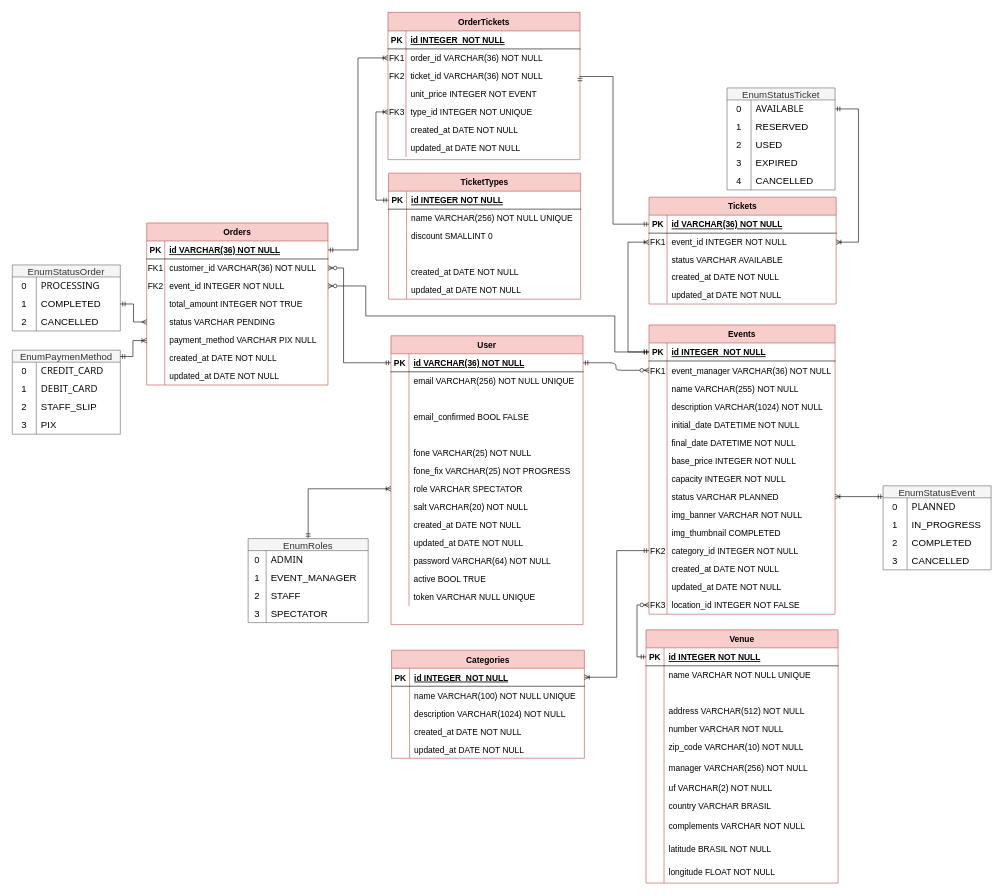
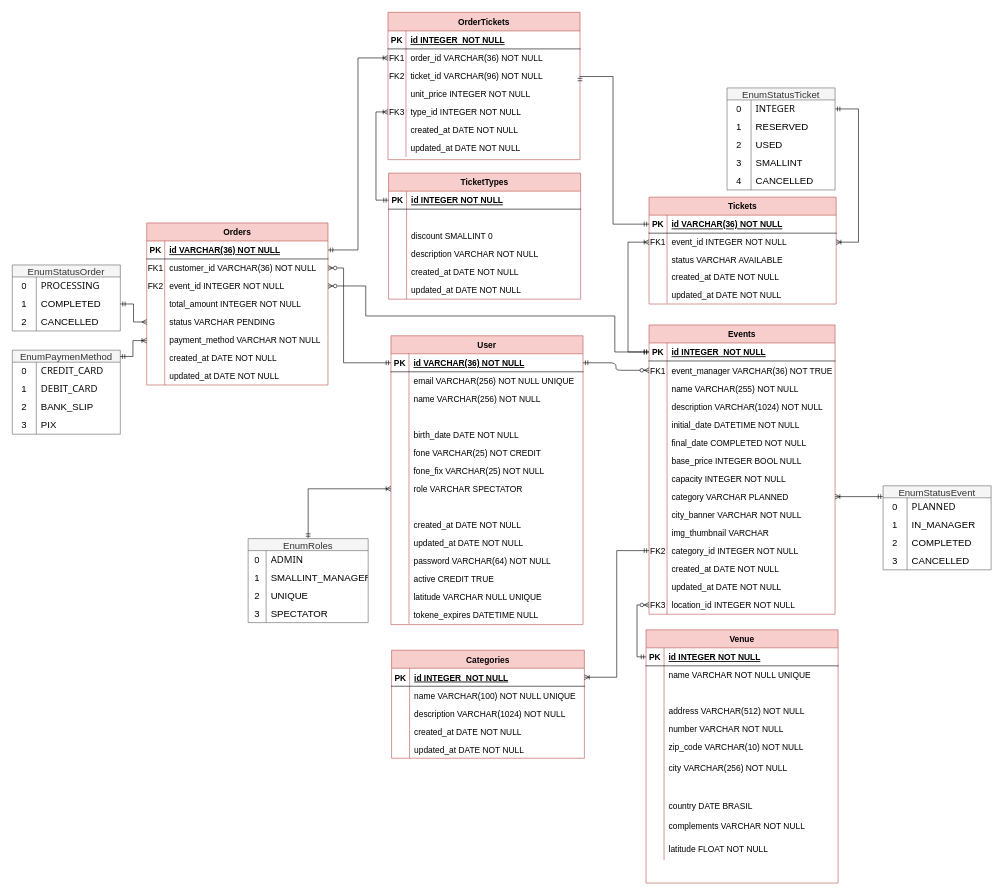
- <mxCell id="137" value="ticket_id VARCHAR(36) NOT NULL" style="shape=partialRectangle;overflow=hidden;connectable=0;fillColor=none;top=0;left=0;bottom=0;right=0;align=left;spacingLeft=6;fontSize=14;" parent="135" vertex="1"><mxGeometry x="30" width="290" height="30" as="geometry"><mxRectangle width="290" height="30" as="alternateBounds" /></mxGeometry></mxCell>
+ <mxCell id="137" value="ticket_id VARCHAR(96) NOT NULL" style="shape=partialRectangle;overflow=hidden;connectable=0;fillColor=none;top=0;left=0;bottom=0;right=0;align=left;spacingLeft=6;fontSize=14;" parent="135" vertex="1"><mxGeometry x="30" width="290" height="30" as="geometry"><mxRectangle width="290" height="30" as="alternateBounds" /></mxGeometry></mxCell>
- <mxCell id="140" value="unit_price INTEGER NOT EVENT" style="shape=partialRectangle;overflow=hidden;connectable=0;fillColor=none;top=0;left=0;bottom=0;right=0;align=left;spacingLeft=6;fontSize=14;" parent="138" vertex="1"><mxGeometry x="30" width="290" height="30" as="geometry"><mxRectangle width="290" height="30" as="alternateBounds" /></mxGeometry></mxCell>
+ <mxCell id="140" value="unit_price INTEGER NOT NULL" style="shape=partialRectangle;overflow=hidden;connectable=0;fillColor=none;top=0;left=0;bottom=0;right=0;align=left;spacingLeft=6;fontSize=14;" parent="138" vertex="1"><mxGeometry x="30" width="290" height="30" as="geometry"><mxRectangle width="290" height="30" as="alternateBounds" /></mxGeometry></mxCell>
- <mxCell id="155" value="&lt;span style=&quot;color: rgb(13, 13, 13); font-family: Söhne, ui-sans-serif, system-ui, -apple-system, &amp;quot;Segoe UI&amp;quot;, Roboto, Ubuntu, Cantarell, &amp;quot;Noto Sans&amp;quot;, sans-serif, &amp;quot;Helvetica Neue&amp;quot;, Arial, &amp;quot;Apple Color Emoji&amp;quot;, &amp;quot;Segoe UI Emoji&amp;quot;, &amp;quot;Segoe UI Symbol&amp;quot;, &amp;quot;Noto Color Emoji&amp;quot;; white-space-collapse: preserve; background-color: rgb(255, 255, 255);&quot;&gt;AVAILABLE&lt;/span&gt;" style="shape=partialRectangle;html=1;whiteSpace=wrap;connectable=0;fillColor=none;top=0;left=0;bottom=0;right=0;align=left;spacingLeft=6;overflow=hidden;strokeColor=inherit;fontSize=16;" parent="153" vertex="1"><mxGeometry x="40" width="140" height="30" as="geometry"><mxRectangle width="140" height="30" as="alternateBounds" /></mxGeometry></mxCell>
+ <mxCell id="155" value="&lt;span style=&quot;color: rgb(13, 13, 13); font-family: Söhne, ui-sans-serif, system-ui, -apple-system, &amp;quot;Segoe UI&amp;quot;, Roboto, Ubuntu, Cantarell, &amp;quot;Noto Sans&amp;quot;, sans-serif, &amp;quot;Helvetica Neue&amp;quot;, Arial, &amp;quot;Apple Color Emoji&amp;quot;, &amp;quot;Segoe UI Emoji&amp;quot;, &amp;quot;Segoe UI Symbol&amp;quot;, &amp;quot;Noto Color Emoji&amp;quot;; white-space-collapse: preserve; background-color: rgb(255, 255, 255);&quot;&gt;INTEGER&lt;/span&gt;" style="shape=partialRectangle;html=1;whiteSpace=wrap;connectable=0;fillColor=none;top=0;left=0;bottom=0;right=0;align=left;spacingLeft=6;overflow=hidden;strokeColor=inherit;fontSize=16;" parent="153" vertex="1"><mxGeometry x="40" width="140" height="30" as="geometry"><mxRectangle width="140" height="30" as="alternateBounds" /></mxGeometry></mxCell>
- <mxCell id="143" value="type_id INTEGER NOT UNIQUE" style="shape=partialRectangle;overflow=hidden;connectable=0;fillColor=none;top=0;left=0;bottom=0;right=0;align=left;spacingLeft=6;fontSize=14;" parent="141" vertex="1"><mxGeometry x="30" width="290" height="30" as="geometry"><mxRectangle width="290" height="30" as="alternateBounds" /></mxGeometry></mxCell>
+ <mxCell id="143" value="type_id INTEGER NOT NULL" style="shape=partialRectangle;overflow=hidden;connectable=0;fillColor=none;top=0;left=0;bottom=0;right=0;align=left;spacingLeft=6;fontSize=14;" parent="141" vertex="1"><mxGeometry x="30" width="290" height="30" as="geometry"><mxRectangle width="290" height="30" as="alternateBounds" /></mxGeometry></mxCell>
- <mxCell id="164" value="EXPIRED" style="shape=partialRectangle;html=1;whiteSpace=wrap;connectable=0;fillColor=none;top=0;left=0;bottom=0;right=0;align=left;spacingLeft=6;overflow=hidden;strokeColor=inherit;fontSize=16;" parent="162" vertex="1"><mxGeometry x="40" width="140" height="30" as="geometry"><mxRectangle width="140" height="30" as="alternateBounds" /></mxGeometry></mxCell>
+ <mxCell id="164" value="SMALLINT" style="shape=partialRectangle;html=1;whiteSpace=wrap;connectable=0;fillColor=none;top=0;left=0;bottom=0;right=0;align=left;spacingLeft=6;overflow=hidden;strokeColor=inherit;fontSize=16;" parent="162" vertex="1"><mxGeometry x="40" width="140" height="30" as="geometry"><mxRectangle width="140" height="30" as="alternateBounds" /></mxGeometry></mxCell>
- <mxCell id="188" value="name VARCHAR(256) NOT NULL UNIQUE" style="shape=partialRectangle;overflow=hidden;connectable=0;fillColor=none;top=0;left=0;bottom=0;right=0;align=left;spacingLeft=6;fontSize=14;" parent="186" vertex="1"><mxGeometry x="30" width="290" height="30" as="geometry"><mxRectangle width="290" height="30" as="alternateBounds" /></mxGeometry></mxCell>
+ <mxCell id="194" value="description VARCHAR NOT NULL" style="shape=partialRectangle;overflow=hidden;connectable=0;fillColor=none;top=0;left=0;bottom=0;right=0;align=left;spacingLeft=6;fontSize=14;" parent="192" vertex="1"><mxGeometry x="30" width="290" height="30" as="geometry"><mxRectangle width="290" height="30" as="alternateBounds" /></mxGeometry></mxCell>
- <mxCell id="214" value="total_amount INTEGER NOT TRUE" style="shape=partialRectangle;overflow=hidden;connectable=0;fillColor=none;top=0;left=0;bottom=0;right=0;align=left;spacingLeft=6;fontSize=14;" parent="212" vertex="1"><mxGeometry x="30" width="272" height="30" as="geometry"><mxRectangle width="272" height="30" as="alternateBounds" /></mxGeometry></mxCell>
+ <mxCell id="214" value="total_amount INTEGER NOT NULL" style="shape=partialRectangle;overflow=hidden;connectable=0;fillColor=none;top=0;left=0;bottom=0;right=0;align=left;spacingLeft=6;fontSize=14;" parent="212" vertex="1"><mxGeometry x="30" width="272" height="30" as="geometry"><mxRectangle width="272" height="30" as="alternateBounds" /></mxGeometry></mxCell>
- <mxCell id="220" value="payment_method VARCHAR PIX NULL" style="shape=partialRectangle;overflow=hidden;connectable=0;fillColor=none;top=0;left=0;bottom=0;right=0;align=left;spacingLeft=6;fontSize=14;" vertex="1" parent="218"><mxGeometry x="30" width="272" height="30" as="geometry"><mxRectangle width="272" height="30" as="alternateBounds" /></mxGeometry></mxCell>
+ <mxCell id="220" value="payment_method VARCHAR NOT NULL" style="shape=partialRectangle;overflow=hidden;connectable=0;fillColor=none;top=0;left=0;bottom=0;right=0;align=left;spacingLeft=6;fontSize=14;" vertex="1" parent="218"><mxGeometry x="30" width="272" height="30" as="geometry"><mxRectangle width="272" height="30" as="alternateBounds" /></mxGeometry></mxCell>
- <mxCell id="8" value="event_manager VARCHAR(36) NOT NULL" style="shape=partialRectangle;overflow=hidden;connectable=0;fillColor=none;top=0;left=0;bottom=0;right=0;align=left;spacingLeft=6;fontSize=14;" parent="6" vertex="1"><mxGeometry x="30" width="280" height="31" as="geometry"><mxRectangle width="280" height="31" as="alternateBounds" /></mxGeometry></mxCell>
+ <mxCell id="8" value="event_manager VARCHAR(36) NOT TRUE" style="shape=partialRectangle;overflow=hidden;connectable=0;fillColor=none;top=0;left=0;bottom=0;right=0;align=left;spacingLeft=6;fontSize=14;" parent="6" vertex="1"><mxGeometry x="30" width="280" height="31" as="geometry"><mxRectangle width="280" height="31" as="alternateBounds" /></mxGeometry></mxCell>
+ <mxCell id="57" value="name VARCHAR(256) NOT NULL" style="shape=partialRectangle;overflow=hidden;connectable=0;fillColor=none;top=0;left=0;bottom=0;right=0;align=left;spacingLeft=6;fontSize=14;" parent="55" vertex="1"><mxGeometry x="30" width="290" height="30" as="geometry"><mxRectangle width="290" height="30" as="alternateBounds" /></mxGeometry></mxCell>
- <mxCell id="237" value="STAFF_SLIP" style="shape=partialRectangle;html=1;whiteSpace=wrap;connectable=0;fillColor=none;top=0;left=0;bottom=0;right=0;align=left;spacingLeft=6;overflow=hidden;strokeColor=inherit;fontSize=16;" parent="235" vertex="1"><mxGeometry x="40" width="140" height="30" as="geometry"><mxRectangle width="140" height="30" as="alternateBounds" /></mxGeometry></mxCell>
+ <mxCell id="237" value="BANK_SLIP" style="shape=partialRectangle;html=1;whiteSpace=wrap;connectable=0;fillColor=none;top=0;left=0;bottom=0;right=0;align=left;spacingLeft=6;overflow=hidden;strokeColor=inherit;fontSize=16;" parent="235" vertex="1"><mxGeometry x="40" width="140" height="30" as="geometry"><mxRectangle width="140" height="30" as="alternateBounds" /></mxGeometry></mxCell>
- <mxCell id="60" value="email_confirmed BOOL FALSE" style="shape=partialRectangle;overflow=hidden;connectable=0;fillColor=none;top=0;left=0;bottom=0;right=0;align=left;spacingLeft=6;fontSize=14;" parent="58" vertex="1"><mxGeometry x="30" width="290" height="30" as="geometry"><mxRectangle width="290" height="30" as="alternateBounds" /></mxGeometry></mxCell>
+ <mxCell id="63" value="birth_date DATE NOT NULL" style="shape=partialRectangle;overflow=hidden;connectable=0;fillColor=none;top=0;left=0;bottom=0;right=0;align=left;spacingLeft=6;fontSize=14;" parent="61" vertex="1"><mxGeometry x="30" width="290" height="30" as="geometry"><mxRectangle width="290" height="30" as="alternateBounds" /></mxGeometry></mxCell>
- <mxCell id="20" value="final_date DATETIME NOT NULL" style="shape=partialRectangle;overflow=hidden;connectable=0;fillColor=none;top=0;left=0;bottom=0;right=0;align=left;spacingLeft=6;fontSize=14;" parent="18" vertex="1"><mxGeometry x="30" width="280" height="30" as="geometry"><mxRectangle width="280" height="30" as="alternateBounds" /></mxGeometry></mxCell>
+ <mxCell id="20" value="final_date COMPLETED NOT NULL" style="shape=partialRectangle;overflow=hidden;connectable=0;fillColor=none;top=0;left=0;bottom=0;right=0;align=left;spacingLeft=6;fontSize=14;" parent="18" vertex="1"><mxGeometry x="30" width="280" height="30" as="geometry"><mxRectangle width="280" height="30" as="alternateBounds" /></mxGeometry></mxCell>
- <mxCell id="66" value="fone VARCHAR(25) NOT NULL" style="shape=partialRectangle;overflow=hidden;connectable=0;fillColor=none;top=0;left=0;bottom=0;right=0;align=left;spacingLeft=6;fontSize=14;" parent="64" vertex="1"><mxGeometry x="30" width="290" height="30" as="geometry"><mxRectangle width="290" height="30" as="alternateBounds" /></mxGeometry></mxCell>
+ <mxCell id="66" value="fone VARCHAR(25) NOT CREDIT" style="shape=partialRectangle;overflow=hidden;connectable=0;fillColor=none;top=0;left=0;bottom=0;right=0;align=left;spacingLeft=6;fontSize=14;" parent="64" vertex="1"><mxGeometry x="30" width="290" height="30" as="geometry"><mxRectangle width="290" height="30" as="alternateBounds" /></mxGeometry></mxCell>
- <mxCell id="23" value="base_price INTEGER NOT NULL" style="shape=partialRectangle;overflow=hidden;connectable=0;fillColor=none;top=0;left=0;bottom=0;right=0;align=left;spacingLeft=6;fontSize=14;" parent="21" vertex="1"><mxGeometry x="30" width="280" height="30" as="geometry"><mxRectangle width="280" height="30" as="alternateBounds" /></mxGeometry></mxCell>
+ <mxCell id="23" value="base_price INTEGER BOOL NULL" style="shape=partialRectangle;overflow=hidden;connectable=0;fillColor=none;top=0;left=0;bottom=0;right=0;align=left;spacingLeft=6;fontSize=14;" parent="21" vertex="1"><mxGeometry x="30" width="280" height="30" as="geometry"><mxRectangle width="280" height="30" as="alternateBounds" /></mxGeometry></mxCell>
- <mxCell id="69" value="fone_fix VARCHAR(25) NOT PROGRESS" style="shape=partialRectangle;overflow=hidden;connectable=0;fillColor=none;top=0;left=0;bottom=0;right=0;align=left;spacingLeft=6;fontSize=14;" parent="67" vertex="1"><mxGeometry x="30" width="290" height="30" as="geometry"><mxRectangle width="290" height="30" as="alternateBounds" /></mxGeometry></mxCell>
+ <mxCell id="69" value="fone_fix VARCHAR(25) NOT NULL" style="shape=partialRectangle;overflow=hidden;connectable=0;fillColor=none;top=0;left=0;bottom=0;right=0;align=left;spacingLeft=6;fontSize=14;" parent="67" vertex="1"><mxGeometry x="30" width="290" height="30" as="geometry"><mxRectangle width="290" height="30" as="alternateBounds" /></mxGeometry></mxCell>
- <mxCell id="29" value="status VARCHAR PLANNED" style="shape=partialRectangle;overflow=hidden;connectable=0;fillColor=none;top=0;left=0;bottom=0;right=0;align=left;spacingLeft=6;fontSize=14;" parent="27" vertex="1"><mxGeometry x="30" width="280" height="30" as="geometry"><mxRectangle width="280" height="30" as="alternateBounds" /></mxGeometry></mxCell>
+ <mxCell id="29" value="category VARCHAR PLANNED" style="shape=partialRectangle;overflow=hidden;connectable=0;fillColor=none;top=0;left=0;bottom=0;right=0;align=left;spacingLeft=6;fontSize=14;" parent="27" vertex="1"><mxGeometry x="30" width="280" height="30" as="geometry"><mxRectangle width="280" height="30" as="alternateBounds" /></mxGeometry></mxCell>
- <mxCell id="75" value="salt VARCHAR(20) NOT NULL" style="shape=partialRectangle;overflow=hidden;connectable=0;fillColor=none;top=0;left=0;bottom=0;right=0;align=left;spacingLeft=6;fontSize=14;" parent="73" vertex="1"><mxGeometry x="30" width="290" height="30" as="geometry"><mxRectangle width="290" height="30" as="alternateBounds" /></mxGeometry></mxCell>
- <mxCell id="32" value="img_banner VARCHAR NOT NULL" style="shape=partialRectangle;overflow=hidden;connectable=0;fillColor=none;top=0;left=0;bottom=0;right=0;align=left;spacingLeft=6;fontSize=14;" parent="30" vertex="1"><mxGeometry x="30" width="280" height="30" as="geometry"><mxRectangle width="280" height="30" as="alternateBounds" /></mxGeometry></mxCell>
+ <mxCell id="32" value="city_banner VARCHAR NOT NULL" style="shape=partialRectangle;overflow=hidden;connectable=0;fillColor=none;top=0;left=0;bottom=0;right=0;align=left;spacingLeft=6;fontSize=14;" parent="30" vertex="1"><mxGeometry x="30" width="280" height="30" as="geometry"><mxRectangle width="280" height="30" as="alternateBounds" /></mxGeometry></mxCell>
- <mxCell id="260" value="IN_PROGRESS" style="shape=partialRectangle;html=1;whiteSpace=wrap;connectable=0;fillColor=none;top=0;left=0;bottom=0;right=0;align=left;spacingLeft=6;overflow=hidden;strokeColor=inherit;fontSize=16;" parent="258" vertex="1"><mxGeometry x="40" width="140" height="30" as="geometry"><mxRectangle width="140" height="30" as="alternateBounds" /></mxGeometry></mxCell>
+ <mxCell id="260" value="IN_MANAGER" style="shape=partialRectangle;html=1;whiteSpace=wrap;connectable=0;fillColor=none;top=0;left=0;bottom=0;right=0;align=left;spacingLeft=6;overflow=hidden;strokeColor=inherit;fontSize=16;" parent="258" vertex="1"><mxGeometry x="40" width="140" height="30" as="geometry"><mxRectangle width="140" height="30" as="alternateBounds" /></mxGeometry></mxCell>
- <mxCell id="35" value="img_thumbnail COMPLETED" style="shape=partialRectangle;overflow=hidden;connectable=0;fillColor=none;top=0;left=0;bottom=0;right=0;align=left;spacingLeft=6;fontSize=14;" parent="33" vertex="1"><mxGeometry x="30" width="280" height="30" as="geometry"><mxRectangle width="280" height="30" as="alternateBounds" /></mxGeometry></mxCell>
+ <mxCell id="35" value="img_thumbnail VARCHAR" style="shape=partialRectangle;overflow=hidden;connectable=0;fillColor=none;top=0;left=0;bottom=0;right=0;align=left;spacingLeft=6;fontSize=14;" parent="33" vertex="1"><mxGeometry x="30" width="280" height="30" as="geometry"><mxRectangle width="280" height="30" as="alternateBounds" /></mxGeometry></mxCell>
- <mxCell id="175" value="EVENT_MANAGER" style="shape=partialRectangle;html=1;whiteSpace=wrap;connectable=0;fillColor=none;top=0;left=0;bottom=0;right=0;align=left;spacingLeft=6;overflow=hidden;strokeColor=inherit;fontSize=16;" parent="173" vertex="1"><mxGeometry x="30" width="170" height="30" as="geometry"><mxRectangle width="170" height="30" as="alternateBounds" /></mxGeometry></mxCell>
+ <mxCell id="175" value="SMALLINT_MANAGER" style="shape=partialRectangle;html=1;whiteSpace=wrap;connectable=0;fillColor=none;top=0;left=0;bottom=0;right=0;align=left;spacingLeft=6;overflow=hidden;strokeColor=inherit;fontSize=16;" parent="173" vertex="1"><mxGeometry x="30" width="170" height="30" as="geometry"><mxRectangle width="170" height="30" as="alternateBounds" /></mxGeometry></mxCell>
- <mxCell id="87" value="active BOOL TRUE" style="shape=partialRectangle;overflow=hidden;connectable=0;fillColor=none;top=0;left=0;bottom=0;right=0;align=left;spacingLeft=6;fontSize=14;" parent="85" vertex="1"><mxGeometry x="30" width="290" height="30" as="geometry"><mxRectangle width="290" height="30" as="alternateBounds" /></mxGeometry></mxCell>
+ <mxCell id="87" value="active CREDIT TRUE" style="shape=partialRectangle;overflow=hidden;connectable=0;fillColor=none;top=0;left=0;bottom=0;right=0;align=left;spacingLeft=6;fontSize=14;" parent="85" vertex="1"><mxGeometry x="30" width="290" height="30" as="geometry"><mxRectangle width="290" height="30" as="alternateBounds" /></mxGeometry></mxCell>
- <mxCell id="178" value="STAFF" style="shape=partialRectangle;html=1;whiteSpace=wrap;connectable=0;fillColor=none;top=0;left=0;bottom=0;right=0;align=left;spacingLeft=6;overflow=hidden;strokeColor=inherit;fontSize=16;" parent="176" vertex="1"><mxGeometry x="30" width="170" height="30" as="geometry"><mxRectangle width="170" height="30" as="alternateBounds" /></mxGeometry></mxCell>
+ <mxCell id="178" value="UNIQUE" style="shape=partialRectangle;html=1;whiteSpace=wrap;connectable=0;fillColor=none;top=0;left=0;bottom=0;right=0;align=left;spacingLeft=6;overflow=hidden;strokeColor=inherit;fontSize=16;" parent="176" vertex="1"><mxGeometry x="30" width="170" height="30" as="geometry"><mxRectangle width="170" height="30" as="alternateBounds" /></mxGeometry></mxCell>
- <mxCell id="90" value="token VARCHAR NULL UNIQUE" style="shape=partialRectangle;overflow=hidden;connectable=0;fillColor=none;top=0;left=0;bottom=0;right=0;align=left;spacingLeft=6;fontSize=14;" vertex="1" parent="88"><mxGeometry x="30" width="290" height="30" as="geometry"><mxRectangle width="290" height="30" as="alternateBounds" /></mxGeometry></mxCell>
+ <mxCell id="90" value="latitude VARCHAR NULL UNIQUE" style="shape=partialRectangle;overflow=hidden;connectable=0;fillColor=none;top=0;left=0;bottom=0;right=0;align=left;spacingLeft=6;fontSize=14;" vertex="1" parent="88"><mxGeometry x="30" width="290" height="30" as="geometry"><mxRectangle width="290" height="30" as="alternateBounds" /></mxGeometry></mxCell>
- <mxCell id="47" value="location_id INTEGER NOT FALSE" style="shape=partialRectangle;overflow=hidden;connectable=0;fillColor=none;top=0;left=0;bottom=0;right=0;align=left;spacingLeft=6;fontSize=14;" parent="45" vertex="1"><mxGeometry x="30" width="280" height="31" as="geometry"><mxRectangle width="280" height="31" as="alternateBounds" /></mxGeometry></mxCell>
+ <mxCell id="47" value="location_id INTEGER NOT NULL" style="shape=partialRectangle;overflow=hidden;connectable=0;fillColor=none;top=0;left=0;bottom=0;right=0;align=left;spacingLeft=6;fontSize=14;" parent="45" vertex="1"><mxGeometry x="30" width="280" height="31" as="geometry"><mxRectangle width="280" height="31" as="alternateBounds" /></mxGeometry></mxCell>
+ <mxCell id="93" value="tokene_expires DATETIME NULL" style="shape=partialRectangle;overflow=hidden;connectable=0;fillColor=none;top=0;left=0;bottom=0;right=0;align=left;spacingLeft=6;fontSize=14;" vertex="1" parent="91"><mxGeometry x="30" width="290" height="30" as="geometry"><mxRectangle width="290" height="30" as="alternateBounds" /></mxGeometry></mxCell>
- <mxCell id="287" value="manager VARCHAR(256) NOT NULL" style="shape=partialRectangle;overflow=hidden;connectable=0;fillColor=none;top=0;left=0;bottom=0;right=0;align=left;spacingLeft=6;fontSize=14;" parent="285" vertex="1"><mxGeometry x="30" width="290" height="38" as="geometry"><mxRectangle width="290" height="38" as="alternateBounds" /></mxGeometry></mxCell>
+ <mxCell id="287" value="city VARCHAR(256) NOT NULL" style="shape=partialRectangle;overflow=hidden;connectable=0;fillColor=none;top=0;left=0;bottom=0;right=0;align=left;spacingLeft=6;fontSize=14;" parent="285" vertex="1"><mxGeometry x="30" width="290" height="38" as="geometry"><mxRectangle width="290" height="38" as="alternateBounds" /></mxGeometry></mxCell>
- <mxCell id="290" value="uf VARCHAR(2) NOT NULL" style="shape=partialRectangle;overflow=hidden;connectable=0;fillColor=none;top=0;left=0;bottom=0;right=0;align=left;spacingLeft=6;fontSize=14;" parent="288" vertex="1"><mxGeometry x="30" width="290" height="30" as="geometry"><mxRectangle width="290" height="30" as="alternateBounds" /></mxGeometry></mxCell>
- <mxCell id="293" value="country VARCHAR BRASIL" style="shape=partialRectangle;overflow=hidden;connectable=0;fillColor=none;top=0;left=0;bottom=0;right=0;align=left;spacingLeft=6;fontSize=14;" parent="291" vertex="1"><mxGeometry x="30" width="290" height="30" as="geometry"><mxRectangle width="290" height="30" as="alternateBounds" /></mxGeometry></mxCell>
+ <mxCell id="293" value="country DATE BRASIL" style="shape=partialRectangle;overflow=hidden;connectable=0;fillColor=none;top=0;left=0;bottom=0;right=0;align=left;spacingLeft=6;fontSize=14;" parent="291" vertex="1"><mxGeometry x="30" width="290" height="30" as="geometry"><mxRectangle width="290" height="30" as="alternateBounds" /></mxGeometry></mxCell>
- <mxCell id="299" value="latitude BRASIL NOT NULL" style="shape=partialRectangle;overflow=hidden;connectable=0;fillColor=none;top=0;left=0;bottom=0;right=0;align=left;spacingLeft=6;fontSize=14;" parent="297" vertex="1"><mxGeometry x="30" width="290" height="38" as="geometry"><mxRectangle width="290" height="38" as="alternateBounds" /></mxGeometry></mxCell>
+ <mxCell id="299" value="latitude FLOAT NOT NULL" style="shape=partialRectangle;overflow=hidden;connectable=0;fillColor=none;top=0;left=0;bottom=0;right=0;align=left;spacingLeft=6;fontSize=14;" parent="297" vertex="1"><mxGeometry x="30" width="290" height="38" as="geometry"><mxRectangle width="290" height="38" as="alternateBounds" /></mxGeometry></mxCell>
- <mxCell id="302" value="longitude FLOAT NOT NULL" style="shape=partialRectangle;overflow=hidden;connectable=0;fillColor=none;top=0;left=0;bottom=0;right=0;align=left;spacingLeft=6;fontSize=14;" parent="300" vertex="1"><mxGeometry x="30" width="290" height="38" as="geometry"><mxRectangle width="290" height="38" as="alternateBounds" /></mxGeometry></mxCell>
